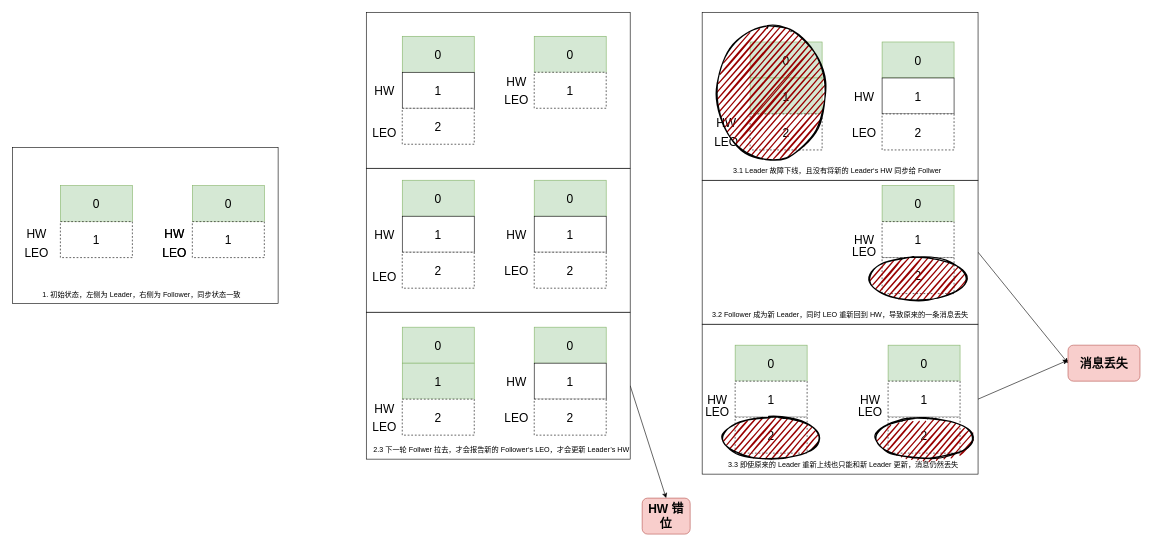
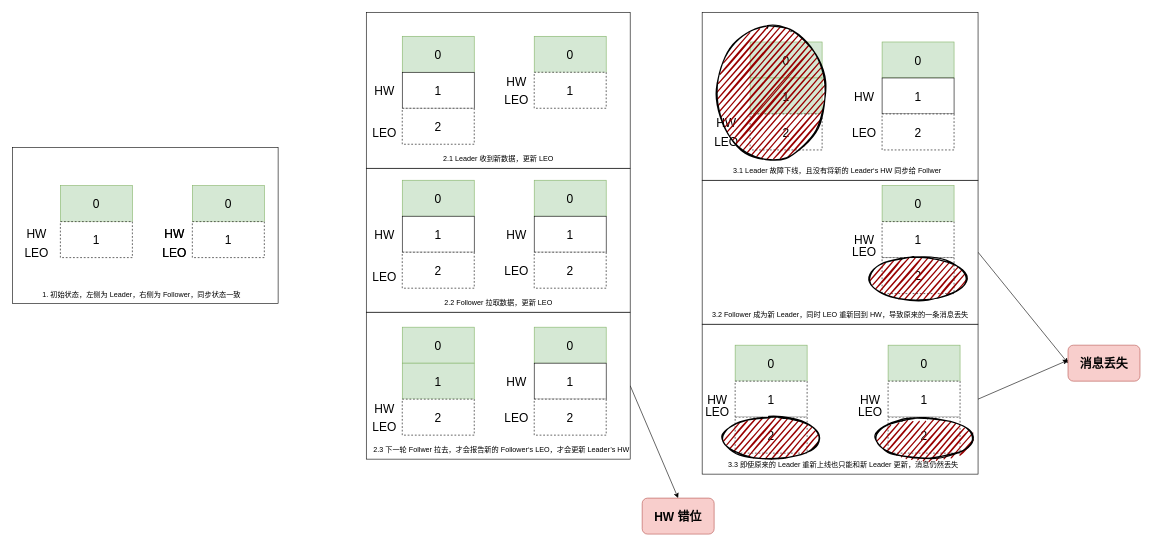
+ <mxCell id="81" value="2.1 Leader 收到新数据，更新 LEO" style="text;html=1;align=center;verticalAlign=middle;resizable=0;points=[];autosize=1;strokeColor=none;fillColor=none;" vertex="1" parent="1"><mxGeometry x="725" y="250" width="210" height="30" as="geometry" /></mxCell>
+ <mxCell id="82" value="2.2 Follower 拉取数据，更新 LEO" style="text;html=1;align=center;verticalAlign=middle;resizable=0;points=[];autosize=1;strokeColor=none;fillColor=none;" vertex="1" parent="1"><mxGeometry x="730" y="490" width="200" height="30" as="geometry" /></mxCell>
- <mxCell id="87" value="HW 错位" style="rounded=1;whiteSpace=wrap;html=1;fillColor=#f8cecc;strokeColor=#b85450;fontSize=20;fontStyle=1" vertex="1" parent="1"><mxGeometry x="1070" y="830" width="80" height="60" as="geometry" /></mxCell>
+ <mxCell id="87" value="HW 错位" style="rounded=1;whiteSpace=wrap;html=1;fillColor=#f8cecc;strokeColor=#b85450;fontSize=20;fontStyle=1" vertex="1" parent="1"><mxGeometry x="1070" y="830" width="120" height="60" as="geometry" /></mxCell>
